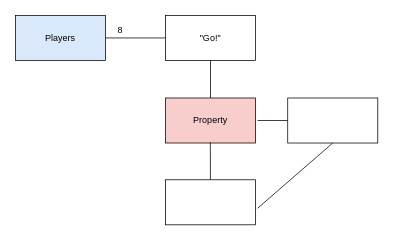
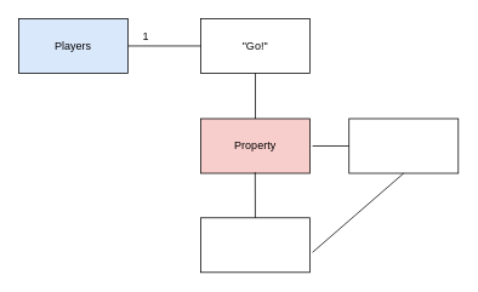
- <mxCell id="7" value="8" style="text;html=1;strokeColor=none;fillColor=none;align=center;verticalAlign=middle;whiteSpace=wrap;rounded=0;" parent="1" vertex="1"><mxGeometry x="140" y="30" width="40" height="20" as="geometry" /></mxCell>
+ <mxCell id="7" value="1" style="text;html=1;strokeColor=none;fillColor=none;align=center;verticalAlign=middle;whiteSpace=wrap;rounded=0;" parent="1" vertex="1"><mxGeometry x="140" y="30" width="40" height="20" as="geometry" /></mxCell>
